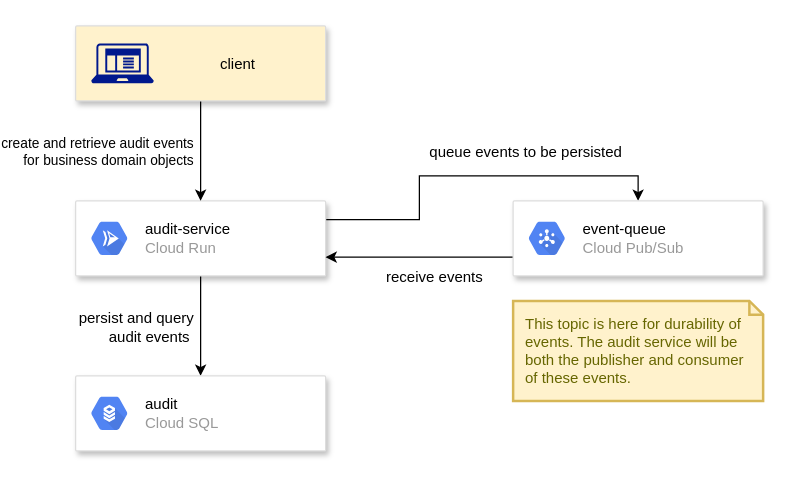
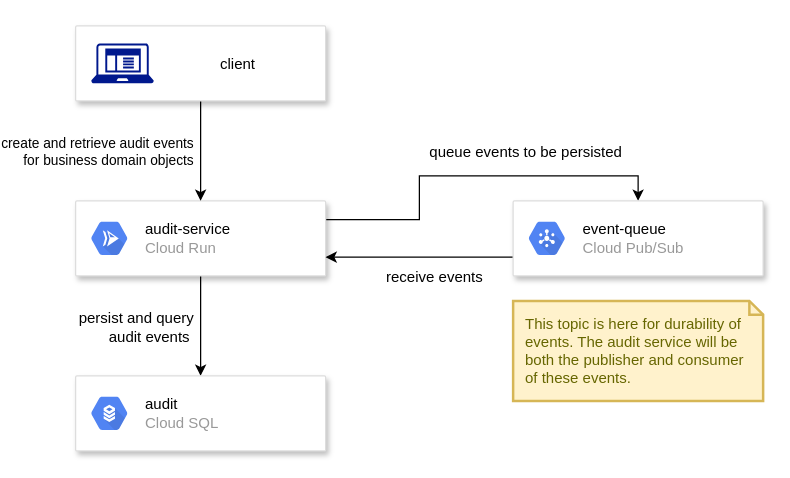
- <mxCell id="17" value="client" style="strokeColor=#dddddd;shadow=1;strokeWidth=1;rounded=1;absoluteArcSize=1;arcSize=2;container=0;spacingLeft=60;fillColor=#fff2cc;" parent="16" vertex="1"><mxGeometry width="200" height="60" as="geometry" /></mxCell>
+ <mxCell id="17" value="client" style="strokeColor=#dddddd;shadow=1;strokeWidth=1;rounded=1;absoluteArcSize=1;arcSize=2;container=0;spacingLeft=60;" parent="16" vertex="1"><mxGeometry width="200" height="60" as="geometry" /></mxCell>
